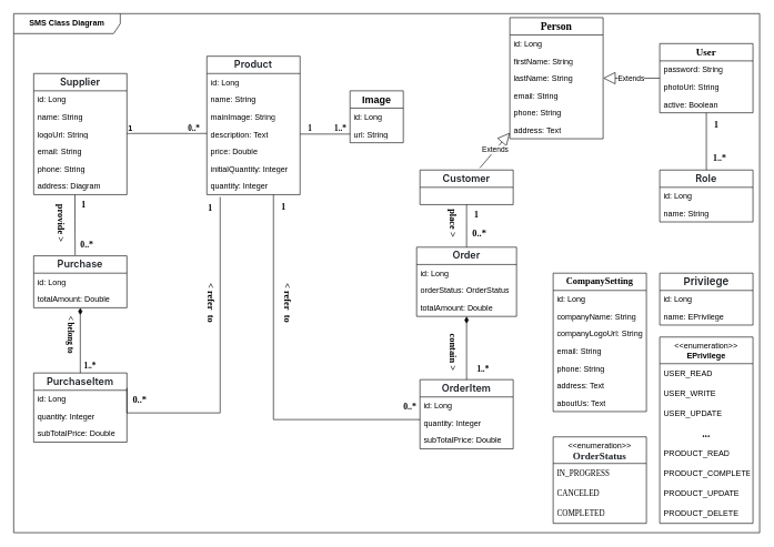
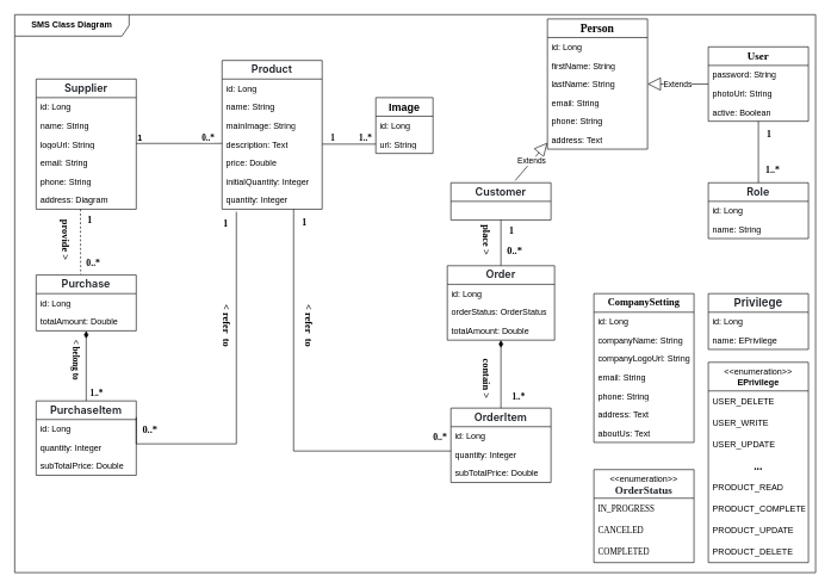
- <mxCell id="47" value="" style="endArrow=none;html=1;edgeStyle=orthogonalEdgeStyle;rounded=0;elbow=vertical;entryX=0.445;entryY=-0.013;entryDx=0;entryDy=0;entryPerimeter=0;" edge="1" parent="2" source="3" target="21"><mxGeometry relative="1" as="geometry"><mxPoint x="310" y="440" as="sourcePoint" /><mxPoint x="460" y="450" as="targetPoint" /><Array as="points"><mxPoint x="92" y="310" /><mxPoint x="92" y="310" /></Array></mxGeometry></mxCell>
+ <mxCell id="47" value="" style="endArrow=none;html=1;edgeStyle=orthogonalEdgeStyle;rounded=0;elbow=vertical;entryX=0.445;entryY=-0.013;entryDx=0;entryDy=0;entryPerimeter=0;dashed=1;" edge="1" parent="2" source="3" target="21"><mxGeometry relative="1" as="geometry"><mxPoint x="310" y="440" as="sourcePoint" /><mxPoint x="460" y="450" as="targetPoint" /><Array as="points"><mxPoint x="92" y="310" /><mxPoint x="92" y="310" /></Array></mxGeometry></mxCell>
- <mxCell id="92" value="USER_READ" style="text;html=1;strokeColor=none;fillColor=none;align=left;verticalAlign=middle;spacingLeft=4;spacingRight=4;overflow=hidden;rotatable=0;points=[[0,0.5],[1,0.5]];portConstraint=eastwest;whiteSpace=wrap;" vertex="1" parent="91"><mxGeometry y="40" width="140" height="30" as="geometry" /></mxCell>
+ <mxCell id="92" value="USER_DELETE" style="text;html=1;strokeColor=none;fillColor=none;align=left;verticalAlign=middle;spacingLeft=4;spacingRight=4;overflow=hidden;rotatable=0;points=[[0,0.5],[1,0.5]];portConstraint=eastwest;whiteSpace=wrap;" vertex="1" parent="91"><mxGeometry y="40" width="140" height="30" as="geometry" /></mxCell>
